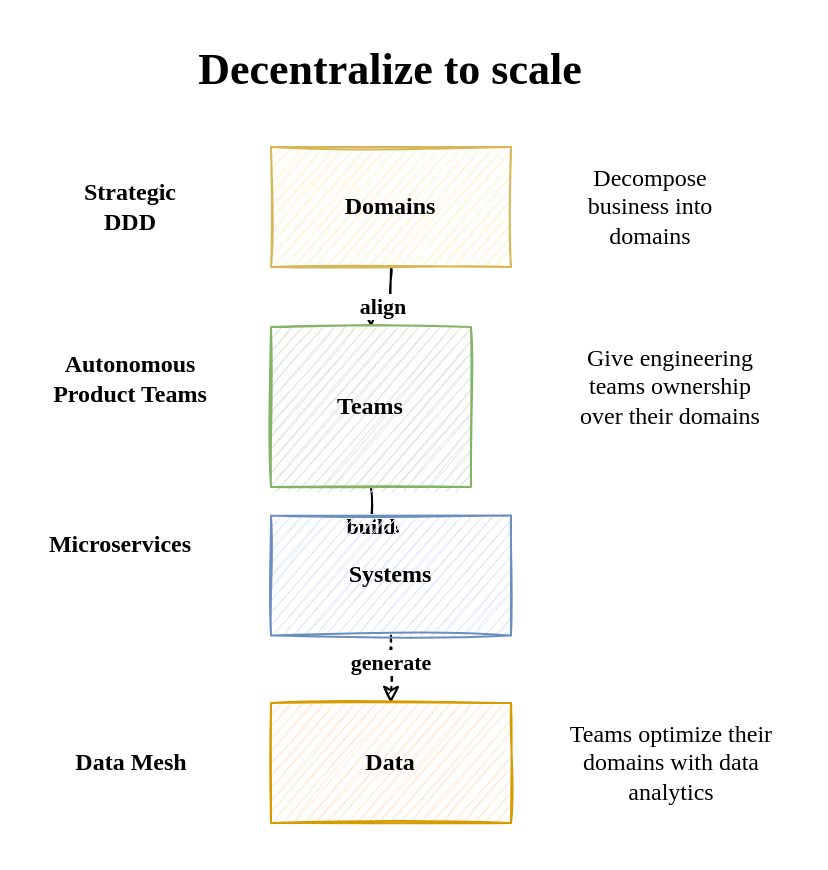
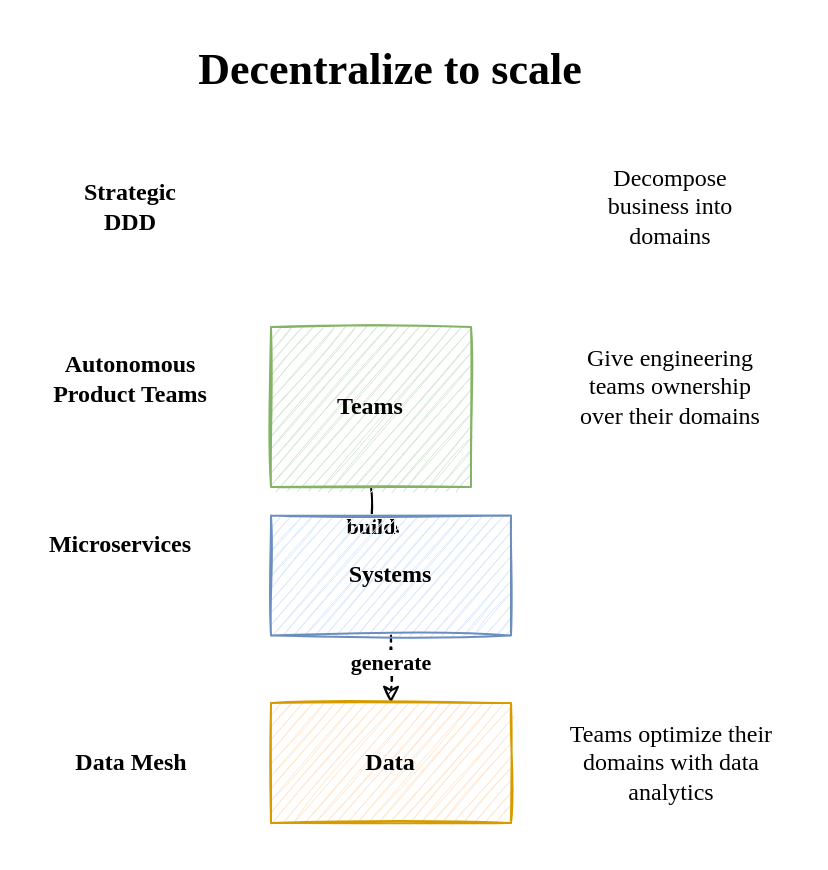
- <mxCell id="3" value="Domains" style="rounded=0;whiteSpace=wrap;html=1;sketch=1;fillColor=#fff2cc;strokeColor=#d6b656;fontFamily=Architects Daughter;fontSource=https%3A%2F%2Ffonts.googleapis.com%2Fcss%3Ffamily%3DArchitects%2BDaughter;fontStyle=1;perimeterSpacing=0;shadow=0;glass=0;" vertex="1" parent="1"><mxGeometry x="135" y="73" width="120" height="60" as="geometry" /></mxCell>
- <mxCell id="4" value="Decompose business into domains" style="text;html=1;strokeColor=none;fillColor=none;align=center;verticalAlign=middle;whiteSpace=wrap;rounded=0;sketch=1;fontFamily=Architects Daughter;fontSource=https%3A%2F%2Ffonts.googleapis.com%2Fcss%3Ffamily%3DArchitects%2BDaughter;fontStyle=0" vertex="1" parent="1"><mxGeometry x="275" y="71.75" width="100" height="62.5" as="geometry" /></mxCell>
+ <mxCell id="4" value="Decompose business into domains" style="text;html=1;strokeColor=none;fillColor=none;align=center;verticalAlign=middle;whiteSpace=wrap;rounded=0;sketch=1;fontFamily=Architects Daughter;fontSource=https%3A%2F%2Ffonts.googleapis.com%2Fcss%3Ffamily%3DArchitects%2BDaughter;fontStyle=0" vertex="1" parent="1"><mxGeometry x="285" y="71.75" width="100" height="62.5" as="geometry" /></mxCell>
- <mxCell id="2" value="align" style="edgeStyle=orthogonalEdgeStyle;rounded=0;orthogonalLoop=1;jettySize=auto;html=1;exitX=0.5;exitY=1;exitDx=0;exitDy=0;sketch=1;fontFamily=Architects Daughter;fontSource=https%3A%2F%2Ffonts.googleapis.com%2Fcss%3Ffamily%3DArchitects%2BDaughter;fontStyle=1" edge="1" parent="1" source="3" target="7"><mxGeometry x="0.2" relative="1" as="geometry"><mxPoint as="offset" /></mxGeometry></mxCell>
